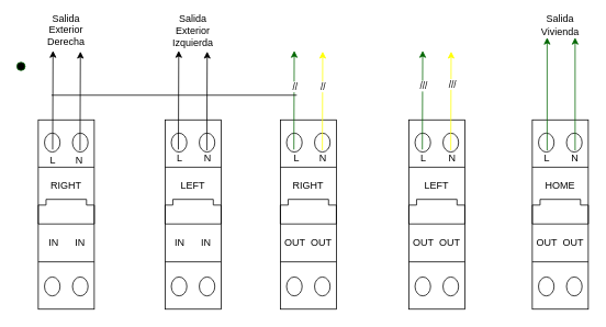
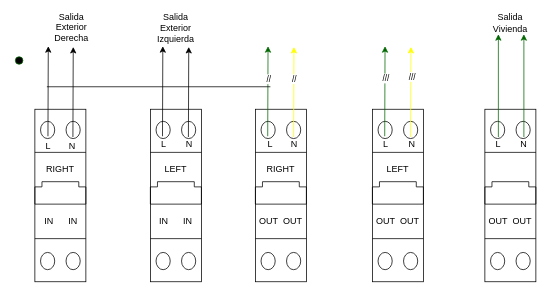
- <mxCell id="36" value="Salida Exterior Derecha" style="text;html=1;strokeColor=none;fillColor=none;align=center;verticalAlign=middle;whiteSpace=wrap;rounded=0;" vertex="1" parent="1"><mxGeometry x="60" y="26" width="40" height="20" as="geometry" /></mxCell>
+ <mxCell id="36" value="Salida Exterior Derecha" style="text;html=1;strokeColor=none;fillColor=none;align=center;verticalAlign=middle;whiteSpace=wrap;rounded=0;" vertex="1" parent="1"><mxGeometry x="75" y="26" width="40" height="20" as="geometry" /></mxCell>
- <mxCell id="11" value="HOME" style="text;html=1;strokeColor=none;fillColor=none;align=center;verticalAlign=middle;whiteSpace=wrap;rounded=0;" vertex="1" parent="1"><mxGeometry x="660" y="215" width="40" height="20" as="geometry" /></mxCell>
